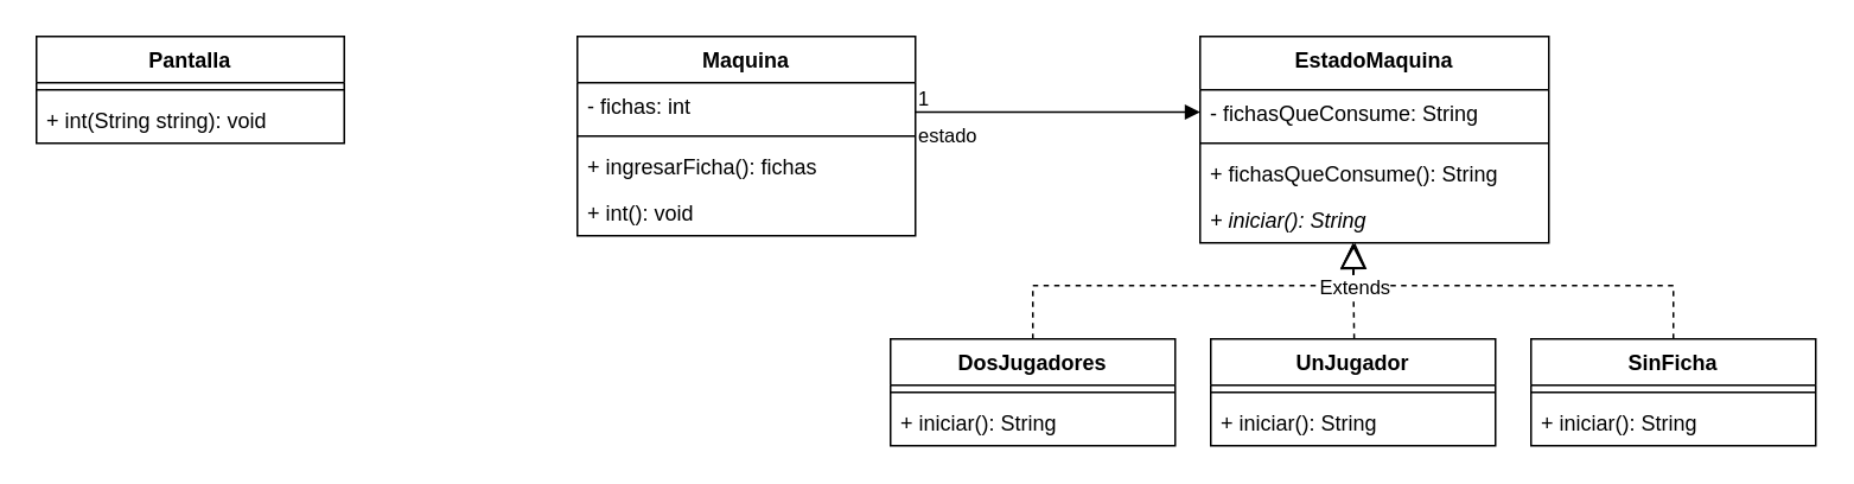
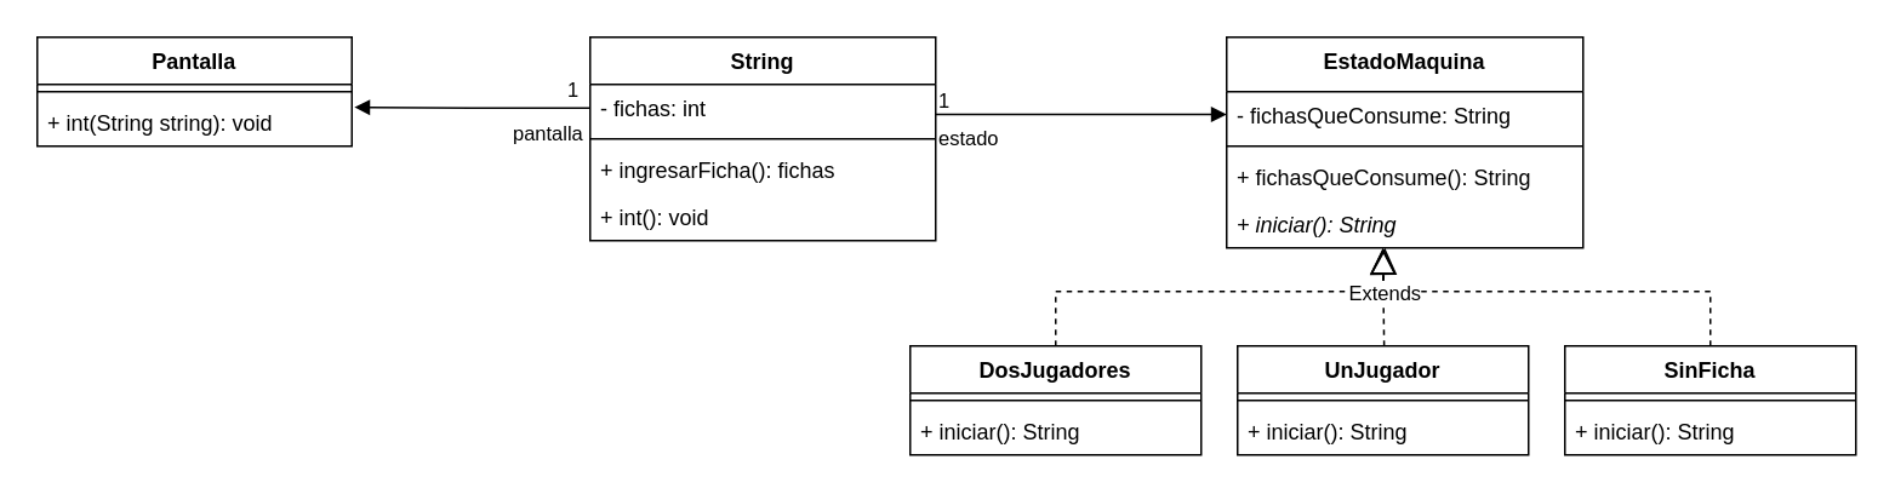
- <mxCell id="4" value="Maquina" style="swimlane;fontStyle=1;align=center;verticalAlign=top;childLayout=stackLayout;horizontal=1;startSize=26;horizontalStack=0;resizeParent=1;resizeParentMax=0;resizeLast=0;collapsible=1;marginBottom=0;whiteSpace=wrap;html=1;" parent="1" vertex="1"><mxGeometry x="324" y="20" width="190" height="112" as="geometry" /></mxCell>
+ <mxCell id="4" value="String" style="swimlane;fontStyle=1;align=center;verticalAlign=top;childLayout=stackLayout;horizontal=1;startSize=26;horizontalStack=0;resizeParent=1;resizeParentMax=0;resizeLast=0;collapsible=1;marginBottom=0;whiteSpace=wrap;html=1;" parent="1" vertex="1"><mxGeometry x="324" y="20" width="190" height="112" as="geometry" /></mxCell>
+ <mxCell id="30" value="pantalla" style="endArrow=block;endFill=1;html=1;edgeStyle=orthogonalEdgeStyle;align=left;verticalAlign=top;rounded=0;exitX=0;exitY=0.5;exitDx=0;exitDy=0;entryX=1.008;entryY=0.176;entryDx=0;entryDy=0;entryPerimeter=0;" parent="1" edge="1" target="29" source="5"><mxGeometry x="-0.323" y="1" relative="1" as="geometry"><mxPoint x="194" y="139.15" as="sourcePoint" /><mxPoint x="324" y="139.51" as="targetPoint" /><mxPoint as="offset" /></mxGeometry></mxCell>
+ <mxCell id="31" value="1" style="edgeLabel;resizable=0;html=1;align=left;verticalAlign=bottom;" parent="30" connectable="0" vertex="1"><mxGeometry x="-1" relative="1" as="geometry"><mxPoint x="-14" y="-2" as="offset" /></mxGeometry></mxCell>
